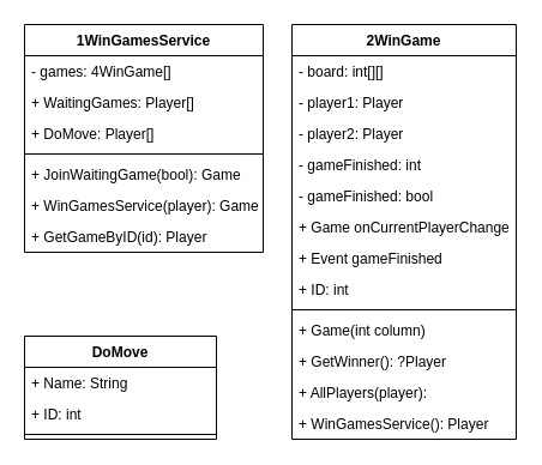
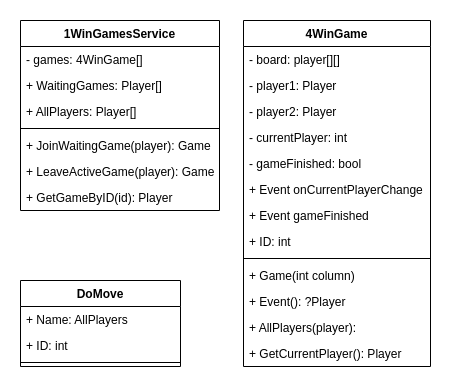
- <mxCell id="2" value="2WinGame" style="swimlane;fontStyle=1;align=center;verticalAlign=top;childLayout=stackLayout;horizontal=1;startSize=26;horizontalStack=0;resizeParent=1;resizeParentMax=0;resizeLast=0;collapsible=1;marginBottom=0;" vertex="1" parent="1"><mxGeometry x="243" y="20" width="187" height="346" as="geometry" /></mxCell>
+ <mxCell id="2" value="4WinGame" style="swimlane;fontStyle=1;align=center;verticalAlign=top;childLayout=stackLayout;horizontal=1;startSize=26;horizontalStack=0;resizeParent=1;resizeParentMax=0;resizeLast=0;collapsible=1;marginBottom=0;" vertex="1" parent="1"><mxGeometry x="243" y="20" width="187" height="346" as="geometry" /></mxCell>
- <mxCell id="3" value="- board: int[][]&#10;" style="text;strokeColor=none;fillColor=none;align=left;verticalAlign=top;spacingLeft=4;spacingRight=4;overflow=hidden;rotatable=0;points=[[0,0.5],[1,0.5]];portConstraint=eastwest;" vertex="1" parent="2"><mxGeometry y="26" width="187" height="26" as="geometry" /></mxCell>
+ <mxCell id="3" value="- board: player[][]&#10;" style="text;strokeColor=none;fillColor=none;align=left;verticalAlign=top;spacingLeft=4;spacingRight=4;overflow=hidden;rotatable=0;points=[[0,0.5],[1,0.5]];portConstraint=eastwest;" vertex="1" parent="2"><mxGeometry y="26" width="187" height="26" as="geometry" /></mxCell>
- <mxCell id="19" value="+ DoMove: Player[]" style="text;strokeColor=none;fillColor=none;align=left;verticalAlign=top;spacingLeft=4;spacingRight=4;overflow=hidden;rotatable=0;points=[[0,0.5],[1,0.5]];portConstraint=eastwest;" vertex="1" parent="16"><mxGeometry y="78" width="199" height="26" as="geometry" /></mxCell>
+ <mxCell id="19" value="+ AllPlayers: Player[]" style="text;strokeColor=none;fillColor=none;align=left;verticalAlign=top;spacingLeft=4;spacingRight=4;overflow=hidden;rotatable=0;points=[[0,0.5],[1,0.5]];portConstraint=eastwest;" vertex="1" parent="16"><mxGeometry y="78" width="199" height="26" as="geometry" /></mxCell>
- <mxCell id="6" value="- gameFinished: int" style="text;strokeColor=none;fillColor=none;align=left;verticalAlign=top;spacingLeft=4;spacingRight=4;overflow=hidden;rotatable=0;points=[[0,0.5],[1,0.5]];portConstraint=eastwest;" vertex="1" parent="2"><mxGeometry y="104" width="187" height="26" as="geometry" /></mxCell>
+ <mxCell id="6" value="- currentPlayer: int" style="text;strokeColor=none;fillColor=none;align=left;verticalAlign=top;spacingLeft=4;spacingRight=4;overflow=hidden;rotatable=0;points=[[0,0.5],[1,0.5]];portConstraint=eastwest;" vertex="1" parent="2"><mxGeometry y="104" width="187" height="26" as="geometry" /></mxCell>
- <mxCell id="21" value="+ JoinWaitingGame(bool): Game" style="text;strokeColor=none;fillColor=none;align=left;verticalAlign=top;spacingLeft=4;spacingRight=4;overflow=hidden;rotatable=0;points=[[0,0.5],[1,0.5]];portConstraint=eastwest;" vertex="1" parent="16"><mxGeometry y="112" width="199" height="26" as="geometry" /></mxCell>
+ <mxCell id="21" value="+ JoinWaitingGame(player): Game" style="text;strokeColor=none;fillColor=none;align=left;verticalAlign=top;spacingLeft=4;spacingRight=4;overflow=hidden;rotatable=0;points=[[0,0.5],[1,0.5]];portConstraint=eastwest;" vertex="1" parent="16"><mxGeometry y="112" width="199" height="26" as="geometry" /></mxCell>
- <mxCell id="22" value="+ WinGamesService(player): Game" style="text;strokeColor=none;fillColor=none;align=left;verticalAlign=top;spacingLeft=4;spacingRight=4;overflow=hidden;rotatable=0;points=[[0,0.5],[1,0.5]];portConstraint=eastwest;" vertex="1" parent="16"><mxGeometry y="138" width="199" height="26" as="geometry" /></mxCell>
+ <mxCell id="22" value="+ LeaveActiveGame(player): Game" style="text;strokeColor=none;fillColor=none;align=left;verticalAlign=top;spacingLeft=4;spacingRight=4;overflow=hidden;rotatable=0;points=[[0,0.5],[1,0.5]];portConstraint=eastwest;" vertex="1" parent="16"><mxGeometry y="138" width="199" height="26" as="geometry" /></mxCell>
- <mxCell id="8" value="+ Game onCurrentPlayerChange" style="text;strokeColor=none;fillColor=none;align=left;verticalAlign=top;spacingLeft=4;spacingRight=4;overflow=hidden;rotatable=0;points=[[0,0.5],[1,0.5]];portConstraint=eastwest;" vertex="1" parent="2"><mxGeometry y="156" width="187" height="26" as="geometry" /></mxCell>
+ <mxCell id="8" value="+ Event onCurrentPlayerChange" style="text;strokeColor=none;fillColor=none;align=left;verticalAlign=top;spacingLeft=4;spacingRight=4;overflow=hidden;rotatable=0;points=[[0,0.5],[1,0.5]];portConstraint=eastwest;" vertex="1" parent="2"><mxGeometry y="156" width="187" height="26" as="geometry" /></mxCell>
- <mxCell id="13" value="+ GetWinner(): ?Player" style="text;strokeColor=none;fillColor=none;align=left;verticalAlign=top;spacingLeft=4;spacingRight=4;overflow=hidden;rotatable=0;points=[[0,0.5],[1,0.5]];portConstraint=eastwest;" vertex="1" parent="2"><mxGeometry y="268" width="187" height="26" as="geometry" /></mxCell>
+ <mxCell id="13" value="+ Event(): ?Player" style="text;strokeColor=none;fillColor=none;align=left;verticalAlign=top;spacingLeft=4;spacingRight=4;overflow=hidden;rotatable=0;points=[[0,0.5],[1,0.5]];portConstraint=eastwest;" vertex="1" parent="2"><mxGeometry y="268" width="187" height="26" as="geometry" /></mxCell>
- <mxCell id="25" value="+ Name: String" style="text;strokeColor=none;fillColor=none;align=left;verticalAlign=top;spacingLeft=4;spacingRight=4;overflow=hidden;rotatable=0;points=[[0,0.5],[1,0.5]];portConstraint=eastwest;" vertex="1" parent="24"><mxGeometry y="26" width="160" height="26" as="geometry" /></mxCell>
+ <mxCell id="25" value="+ Name: AllPlayers" style="text;strokeColor=none;fillColor=none;align=left;verticalAlign=top;spacingLeft=4;spacingRight=4;overflow=hidden;rotatable=0;points=[[0,0.5],[1,0.5]];portConstraint=eastwest;" vertex="1" parent="24"><mxGeometry y="26" width="160" height="26" as="geometry" /></mxCell>
- <mxCell id="15" value="+ WinGamesService(): Player " style="text;strokeColor=none;fillColor=none;align=left;verticalAlign=top;spacingLeft=4;spacingRight=4;overflow=hidden;rotatable=0;points=[[0,0.5],[1,0.5]];portConstraint=eastwest;" vertex="1" parent="2"><mxGeometry y="320" width="187" height="26" as="geometry" /></mxCell>
+ <mxCell id="15" value="+ GetCurrentPlayer(): Player " style="text;strokeColor=none;fillColor=none;align=left;verticalAlign=top;spacingLeft=4;spacingRight=4;overflow=hidden;rotatable=0;points=[[0,0.5],[1,0.5]];portConstraint=eastwest;" vertex="1" parent="2"><mxGeometry y="320" width="187" height="26" as="geometry" /></mxCell>
